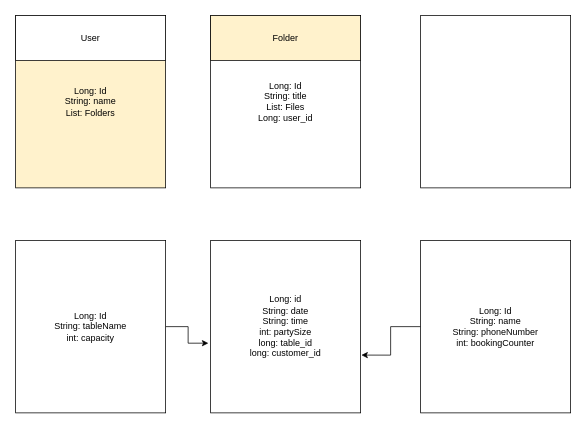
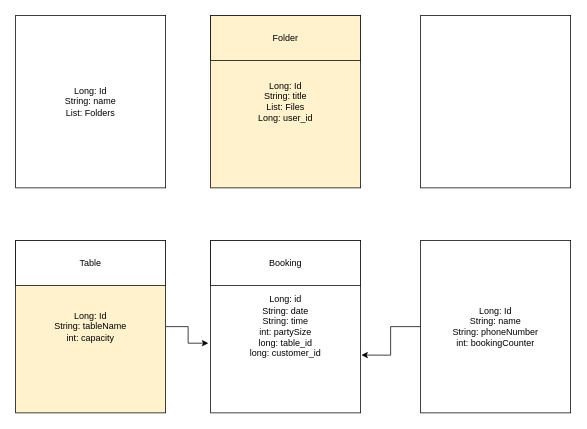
- <mxCell id="3" value="User" style="rounded=0;whiteSpace=wrap;html=1;" vertex="1" parent="1"><mxGeometry x="20" y="20" width="200" height="60" as="geometry" /></mxCell>
- <mxCell id="2" value="Long: Id&lt;br&gt;String: name&lt;br&gt;List: Folders" style="rounded=0;whiteSpace=wrap;html=1;fillColor=#fff2cc;" vertex="1" parent="1"><mxGeometry x="20" y="20" width="200" height="230" as="geometry" /></mxCell>
+ <mxCell id="2" value="Long: Id&lt;br&gt;String: name&lt;br&gt;List: Folders" style="rounded=0;whiteSpace=wrap;html=1;" vertex="1" parent="1"><mxGeometry x="20" y="20" width="200" height="230" as="geometry" /></mxCell>
- <mxCell id="4" value="Long: Id&lt;br&gt;String: title&lt;br&gt;List: Files&lt;br&gt;Long: user_id" style="rounded=0;whiteSpace=wrap;html=1;" vertex="1" parent="1"><mxGeometry x="280" y="20" width="200" height="230" as="geometry" /></mxCell>
+ <mxCell id="4" value="Long: Id&lt;br&gt;String: title&lt;br&gt;List: Files&lt;br&gt;Long: user_id" style="rounded=0;whiteSpace=wrap;html=1;fillColor=#fff2cc;" vertex="1" parent="1"><mxGeometry x="280" y="20" width="200" height="230" as="geometry" /></mxCell>
+ <mxCell id="9" value="Table" style="rounded=0;whiteSpace=wrap;html=1;" vertex="1" parent="1"><mxGeometry x="20" y="320" width="200" height="60" as="geometry" /></mxCell>
+ <mxCell id="11" value="Booking" style="rounded=0;whiteSpace=wrap;html=1;" vertex="1" parent="1"><mxGeometry x="280" y="320" width="200" height="60" as="geometry" /></mxCell>
- <mxCell id="8" value="Long: Id&lt;br&gt;String: tableName&lt;br&gt;int: capacity" style="rounded=0;whiteSpace=wrap;html=1;" vertex="1" parent="1"><mxGeometry x="20" y="320" width="200" height="230" as="geometry" /></mxCell>
+ <mxCell id="8" value="Long: Id&lt;br&gt;String: tableName&lt;br&gt;int: capacity" style="rounded=0;whiteSpace=wrap;html=1;fillColor=#fff2cc;" vertex="1" parent="1"><mxGeometry x="20" y="320" width="200" height="230" as="geometry" /></mxCell>
